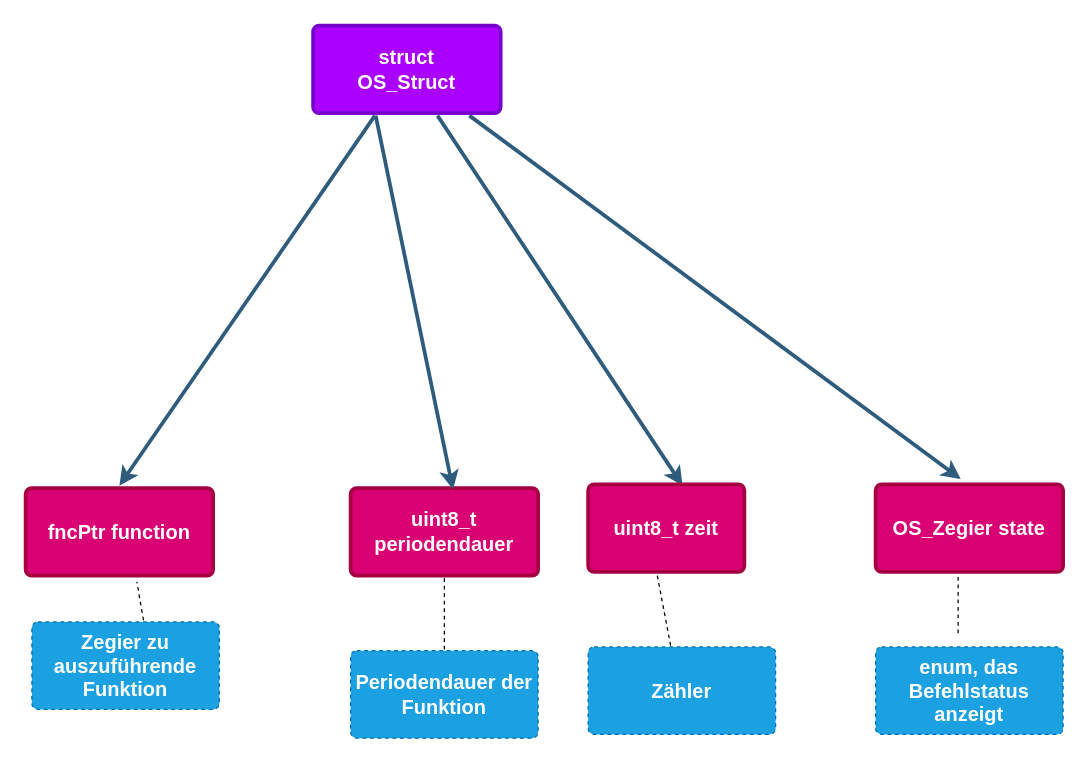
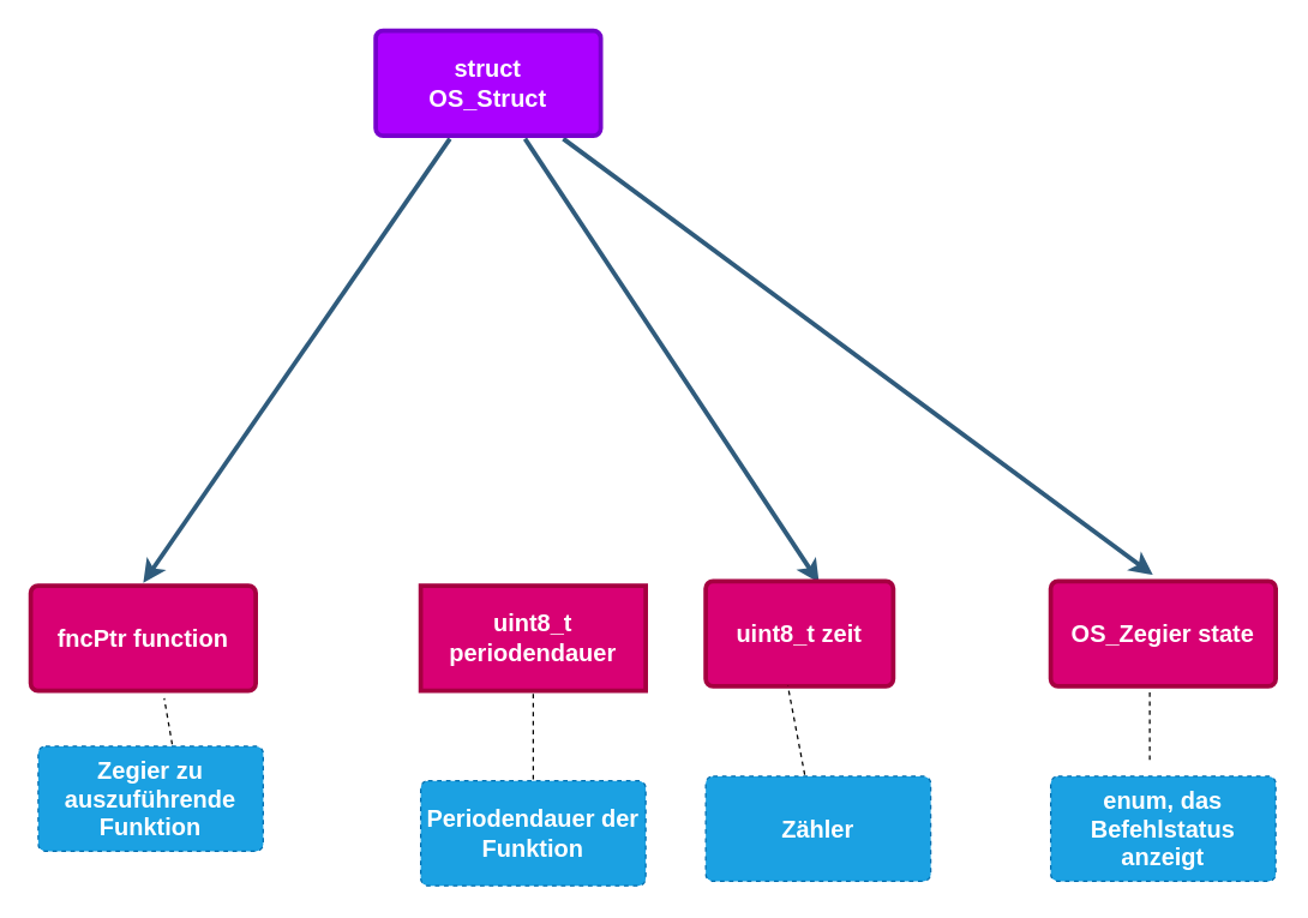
- <mxCell id="10" value="" style="edgeStyle=none;rounded=0;jumpStyle=none;html=1;shadow=0;labelBackgroundColor=none;startArrow=none;startFill=0;endArrow=classic;endFill=1;jettySize=auto;orthogonalLoop=1;strokeColor=#2F5B7C;strokeWidth=3;fontFamily=Helvetica;fontSize=16;fontColor=#23445D;spacing=5;entryX=0.545;entryY=0.041;entryDx=0;entryDy=0;entryPerimeter=0;exitX=0.338;exitY=1;exitDx=0;exitDy=0;exitPerimeter=0;" edge="1" parent="1" source="5" target="7"><mxGeometry relative="1" as="geometry"><mxPoint x="400.136" y="120" as="sourcePoint" /><mxPoint x="422" y="378" as="targetPoint" /></mxGeometry></mxCell>
- <mxCell id="7" value="uint8_t periodendauer" style="rounded=1;whiteSpace=wrap;html=1;shadow=0;labelBackgroundColor=none;strokeColor=#A50040;strokeWidth=3;fillColor=#d80073;fontFamily=Helvetica;fontSize=16;fontColor=#ffffff;align=center;fontStyle=1;spacing=5;arcSize=7;perimeterSpacing=2;" vertex="1" parent="1"><mxGeometry x="280" y="390" width="150" height="70" as="geometry" /></mxCell>
+ <mxCell id="7" value="uint8_t periodendauer" style="whiteSpace=wrap;html=1;shadow=0;labelBackgroundColor=none;strokeColor=#A50040;strokeWidth=3;fillColor=#d80073;fontFamily=Helvetica;fontSize=16;fontColor=#ffffff;align=center;fontStyle=1;spacing=5;arcSize=7;perimeterSpacing=2;rounded=0;" vertex="1" parent="1"><mxGeometry x="280" y="390" width="150" height="70" as="geometry" /></mxCell>
